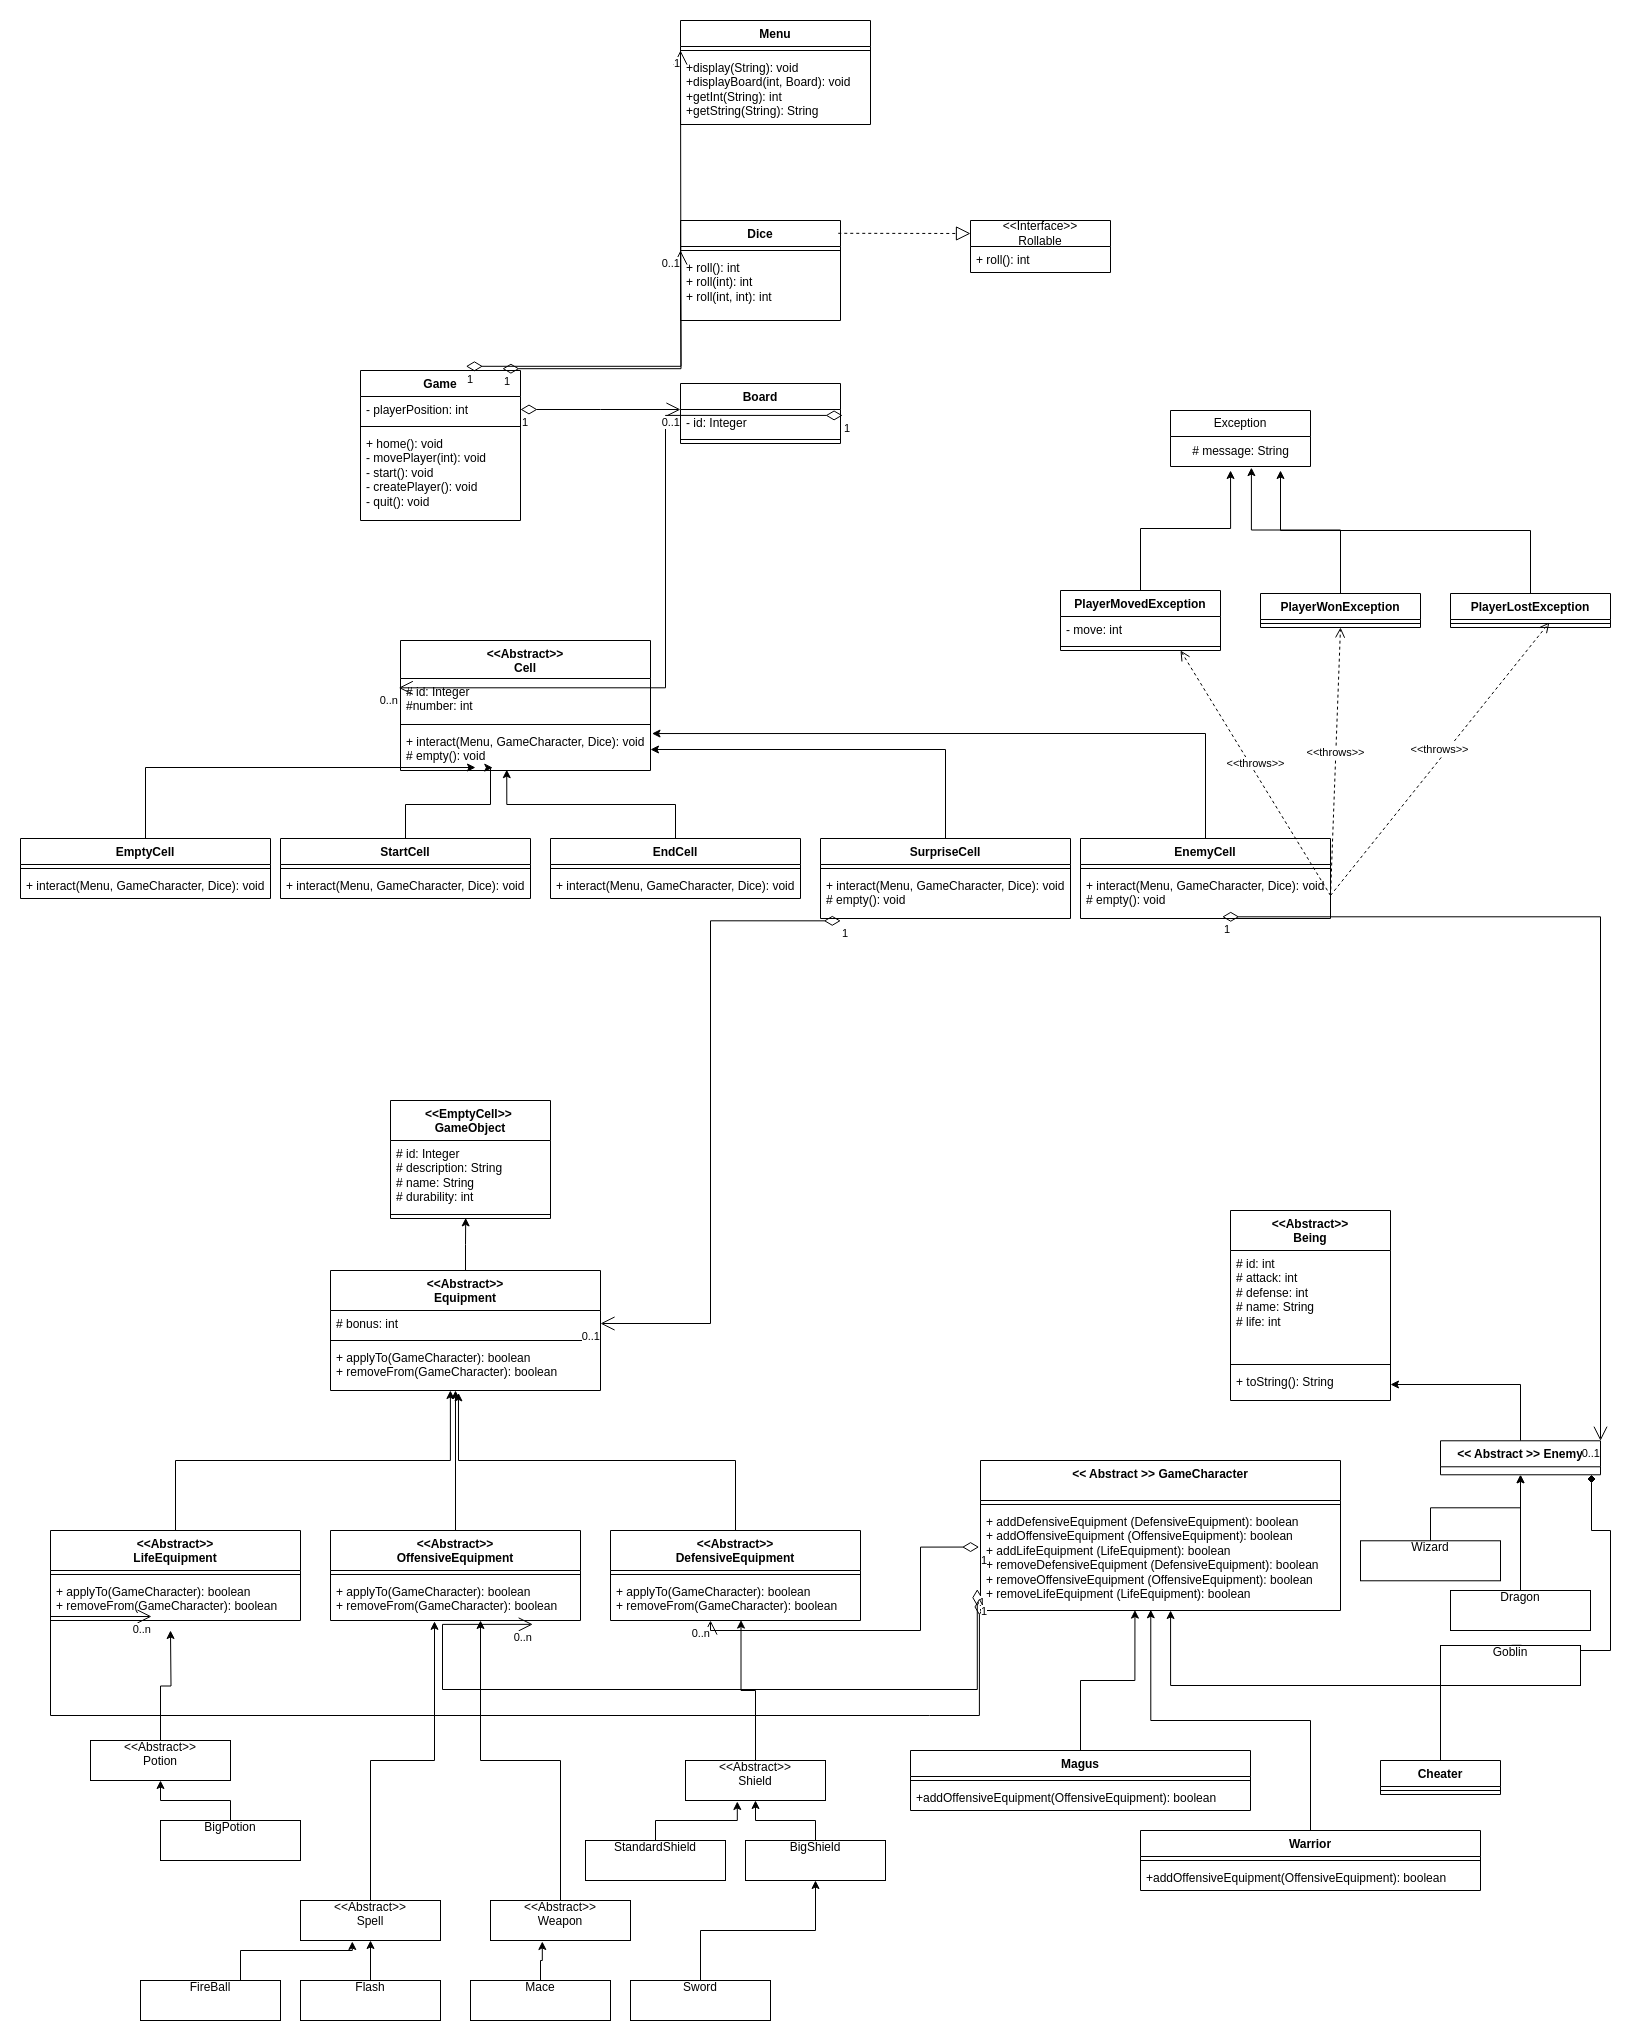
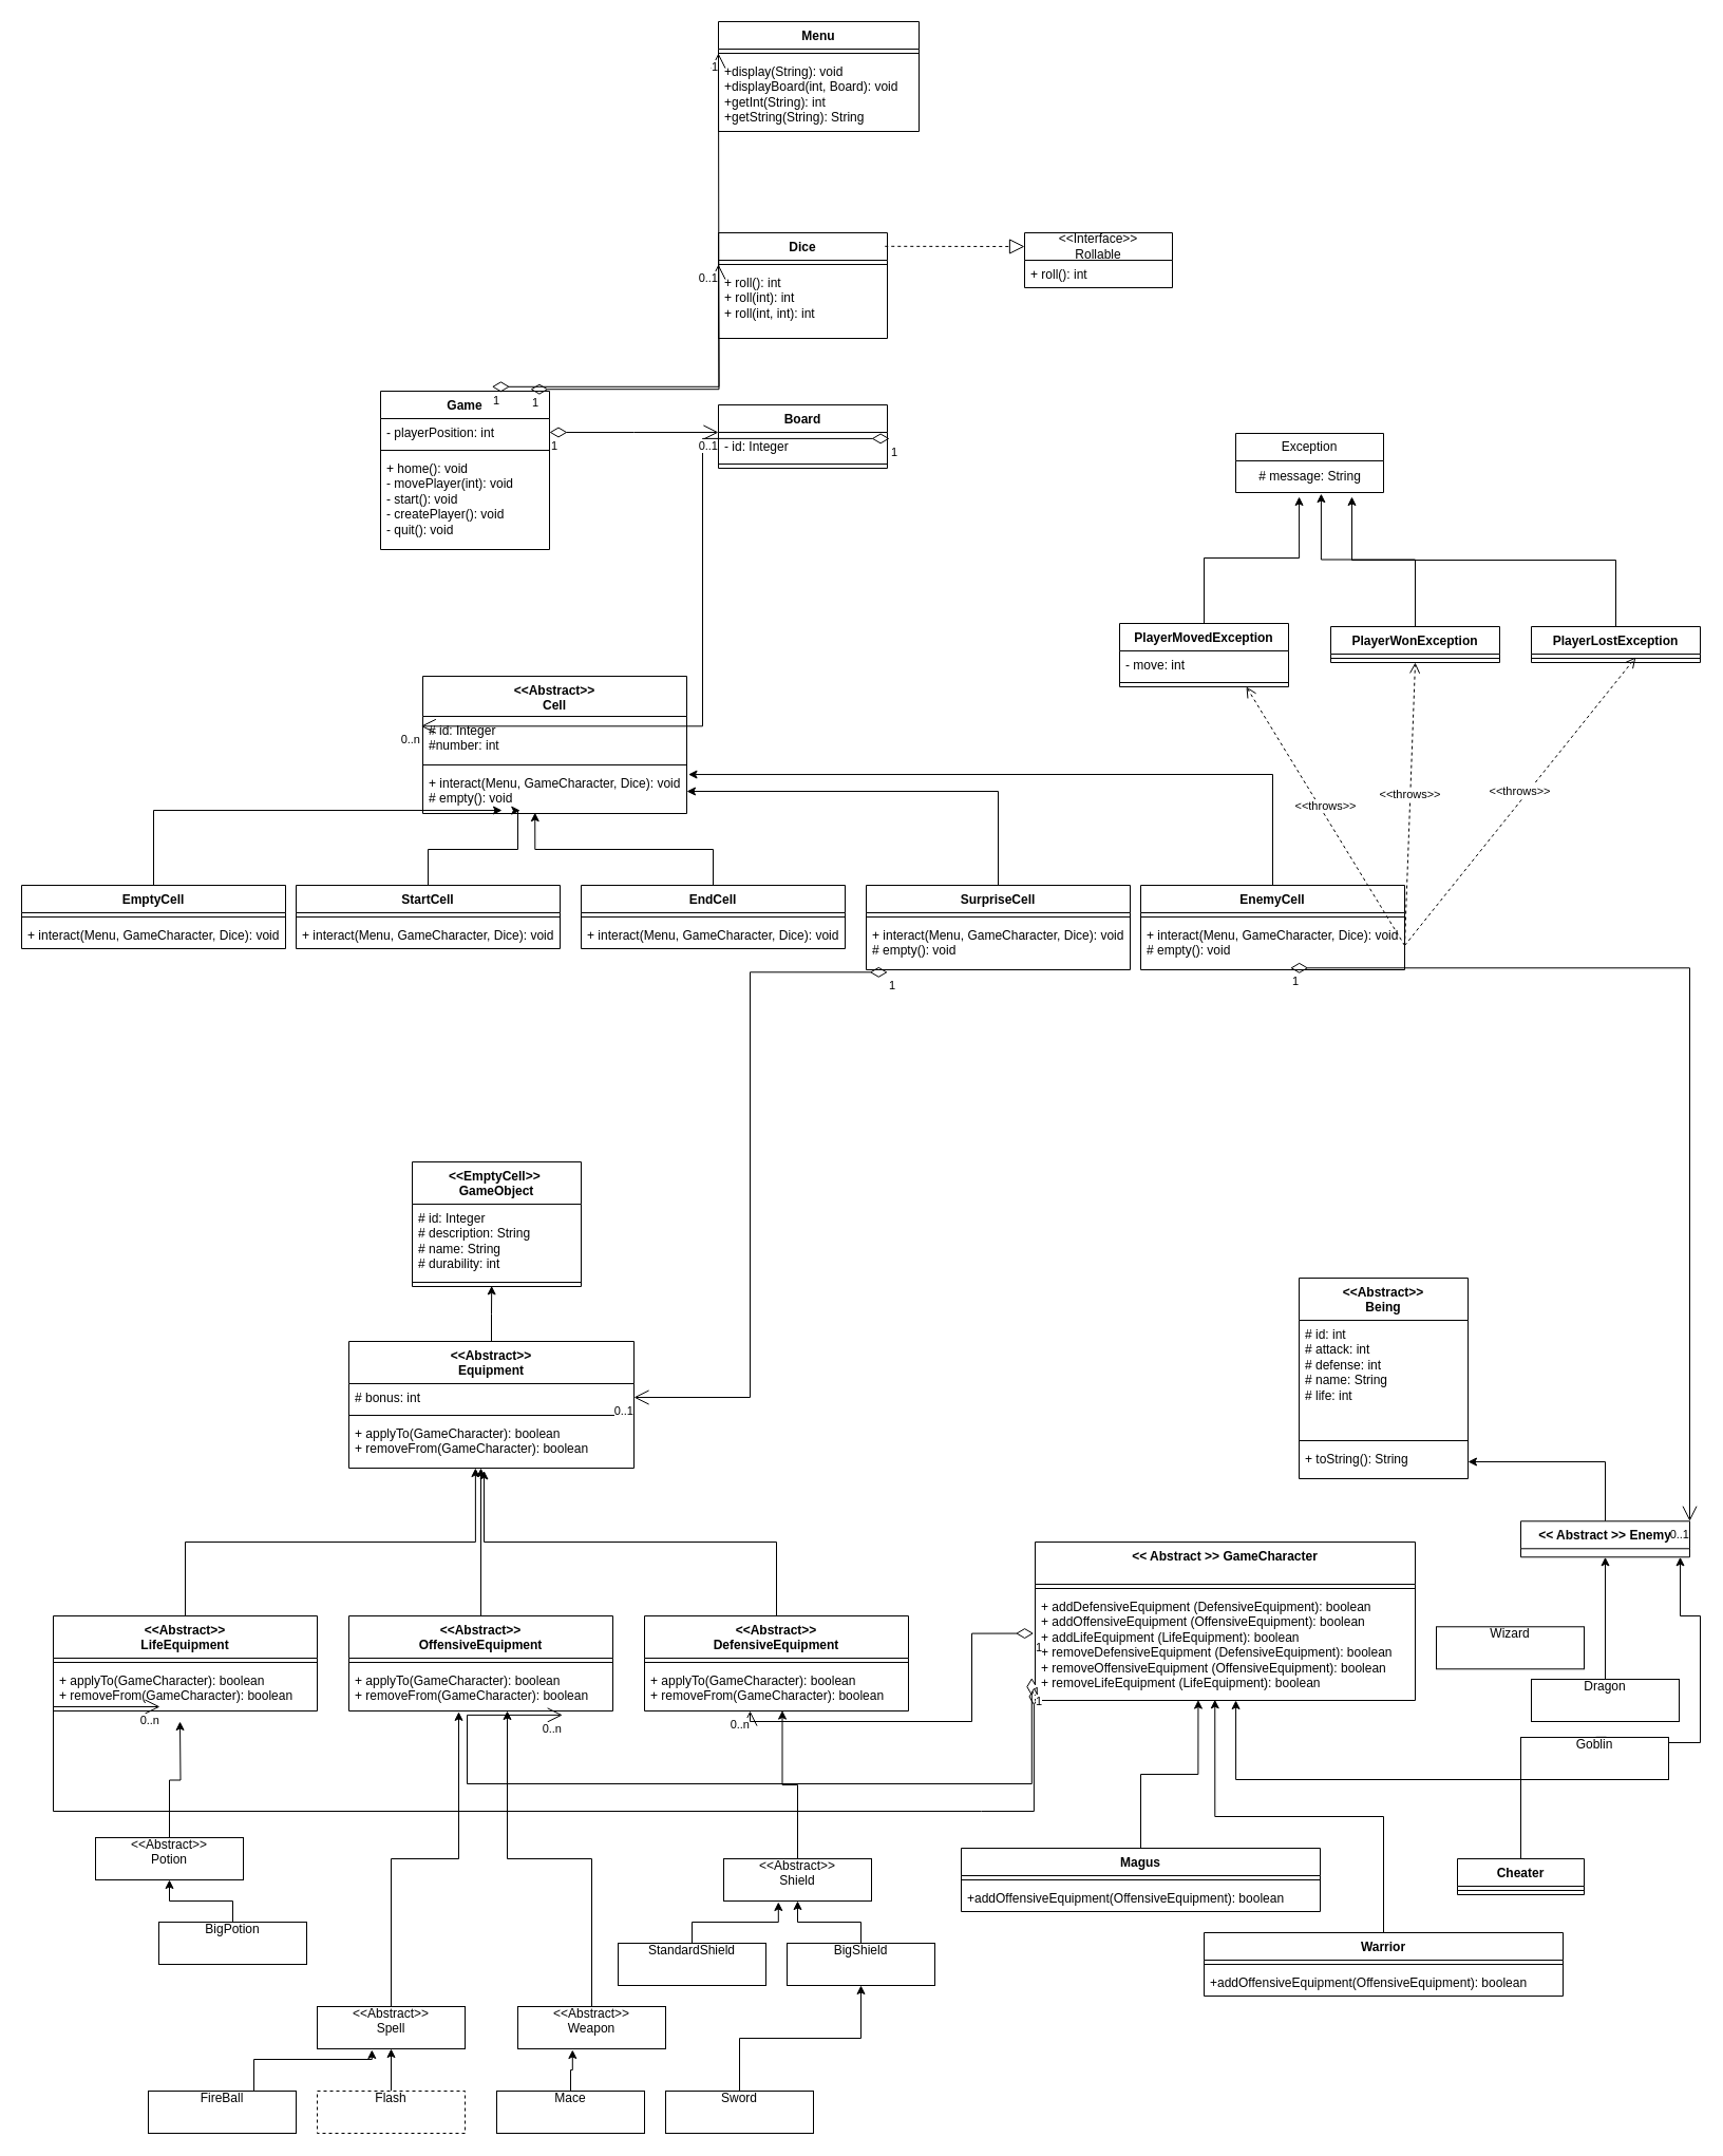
- <mxCell id="78" style="edgeStyle=orthogonalEdgeStyle;rounded=0;orthogonalLoop=1;jettySize=auto;html=1;exitX=0.508;exitY=-0.004;exitDx=0;exitDy=0;exitPerimeter=0;endArrow=diamond;" edge="1" parent="1" source="79" target="8"><mxGeometry relative="1" as="geometry"><mxPoint x="1770.143" y="1540.28" as="sourcePoint" /><Array as="points"><mxPoint x="1521" y="1650" /><mxPoint x="1610" y="1650" /><mxPoint x="1610" y="1530" /><mxPoint x="1591" y="1530" /></Array></mxGeometry></mxCell>
+ <mxCell id="78" style="edgeStyle=orthogonalEdgeStyle;rounded=0;orthogonalLoop=1;jettySize=auto;html=1;exitX=0.508;exitY=-0.004;exitDx=0;exitDy=0;exitPerimeter=0;" edge="1" parent="1" source="79" target="8"><mxGeometry relative="1" as="geometry"><mxPoint x="1770.143" y="1540.28" as="sourcePoint" /><Array as="points"><mxPoint x="1521" y="1650" /><mxPoint x="1610" y="1650" /><mxPoint x="1610" y="1530" /><mxPoint x="1591" y="1530" /></Array></mxGeometry></mxCell>
- <mxCell id="74" style="edgeStyle=orthogonalEdgeStyle;rounded=0;orthogonalLoop=1;jettySize=auto;html=1;" edge="1" parent="1" source="75" target="8"><mxGeometry relative="1" as="geometry" /></mxCell>
- <mxCell id="61" value="&lt;div align=&quot;center&quot;&gt;BigPotion&lt;/div&gt;" style="verticalAlign=top;align=center;overflow=fill;html=1;whiteSpace=wrap;" vertex="1" parent="1"><mxGeometry x="160" y="1820" width="140" height="40" as="geometry" /></mxCell>
+ <mxCell id="61" value="&lt;div align=&quot;center&quot;&gt;BigPotion&lt;/div&gt;" style="verticalAlign=top;align=center;overflow=fill;html=1;whiteSpace=wrap;" vertex="1" parent="1"><mxGeometry x="150" y="1820" width="140" height="40" as="geometry" /></mxCell>
- <mxCell id="66" value="Flash" style="verticalAlign=top;align=center;overflow=fill;html=1;whiteSpace=wrap;" vertex="1" parent="1"><mxGeometry x="300" y="1980" width="140" height="40" as="geometry" /></mxCell>
+ <mxCell id="66" value="Flash" style="verticalAlign=top;align=center;overflow=fill;html=1;whiteSpace=wrap;dashed=1;" vertex="1" parent="1"><mxGeometry x="300" y="1980" width="140" height="40" as="geometry" /></mxCell>
